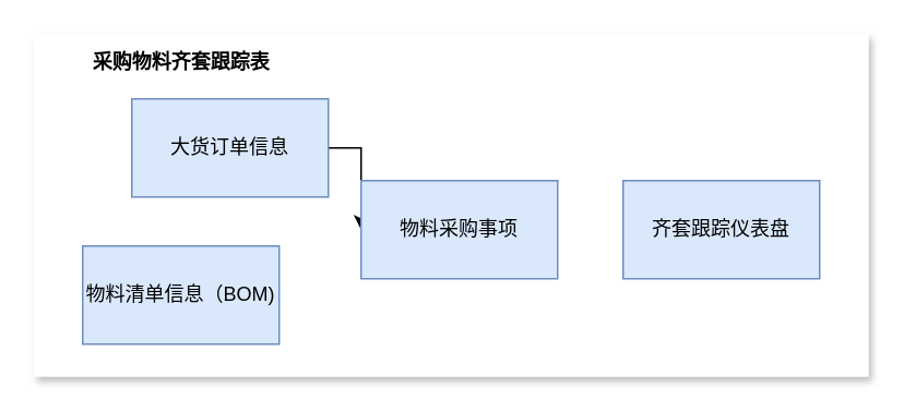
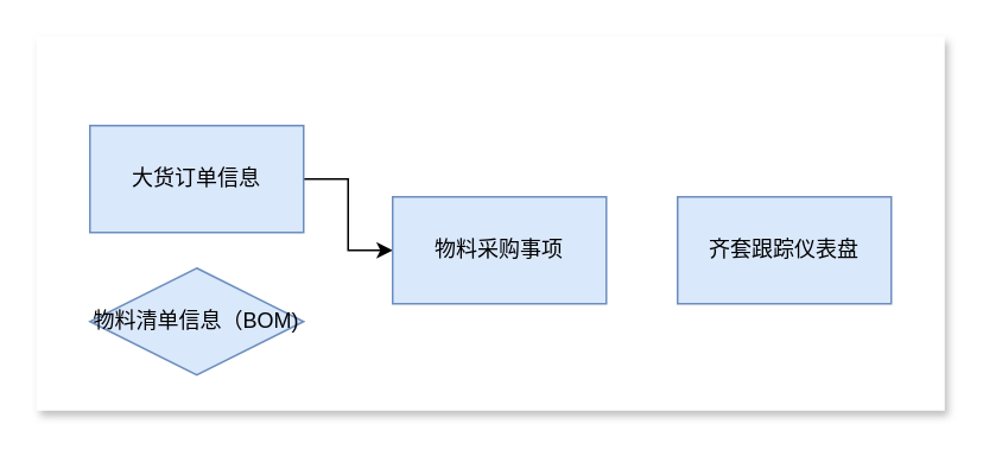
- <mxCell id="8" value="采购物料齐套跟踪表" style="text;html=1;align=center;verticalAlign=middle;resizable=0;points=[];autosize=1;strokeColor=none;fillColor=none;fontStyle=1" vertex="1" parent="1"><mxGeometry x="45" y="23" width="130" height="30" as="geometry" /></mxCell>
- <mxCell id="4" value="大货订单信息" style="rounded=0;whiteSpace=wrap;html=1;fillColor=#dae8fc;strokeColor=#6c8ebf;" vertex="1" parent="1"><mxGeometry x="80" y="60" width="120" height="60" as="geometry" /></mxCell>
+ <mxCell id="4" value="大货订单信息" style="rounded=0;whiteSpace=wrap;html=1;fillColor=#dae8fc;strokeColor=#6c8ebf;" vertex="1" parent="1"><mxGeometry x="50" y="70" width="120" height="60" as="geometry" /></mxCell>
- <mxCell id="5" value="物料清单信息（BOM)" style="rounded=0;whiteSpace=wrap;html=1;fillColor=#dae8fc;strokeColor=#6c8ebf;" vertex="1" parent="1"><mxGeometry x="50" y="150" width="120" height="60" as="geometry" /></mxCell>
+ <mxCell id="5" value="物料清单信息（BOM)" style="rhombus;whiteSpace=wrap;html=1;fillColor=#dae8fc;strokeColor=#6c8ebf;" vertex="1" parent="1"><mxGeometry x="50" y="150" width="120" height="60" as="geometry" /></mxCell>
